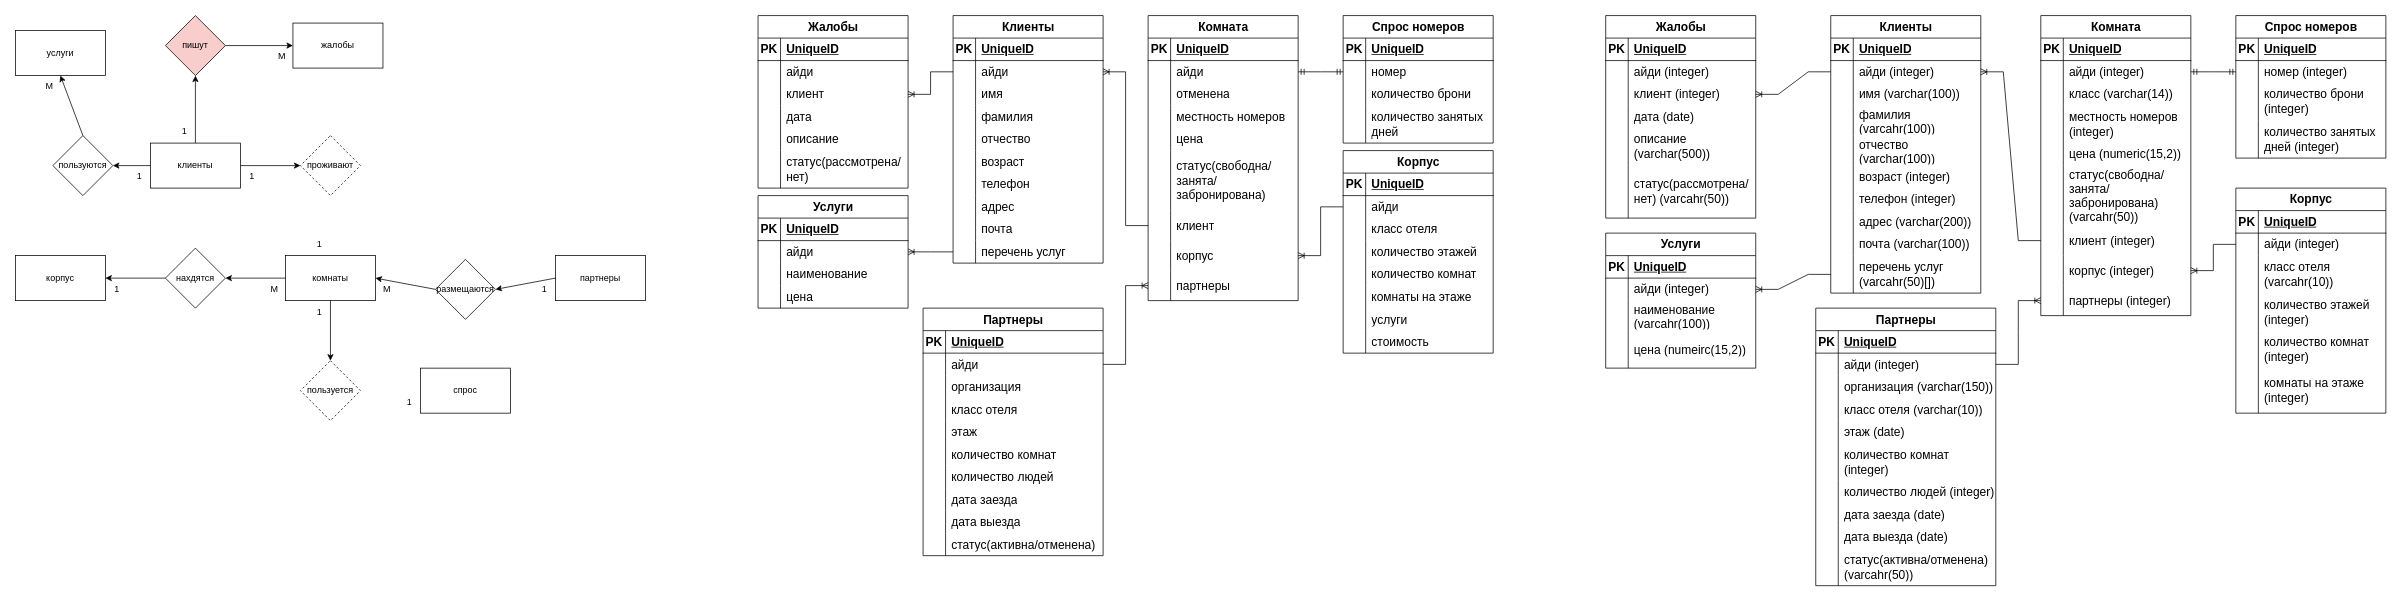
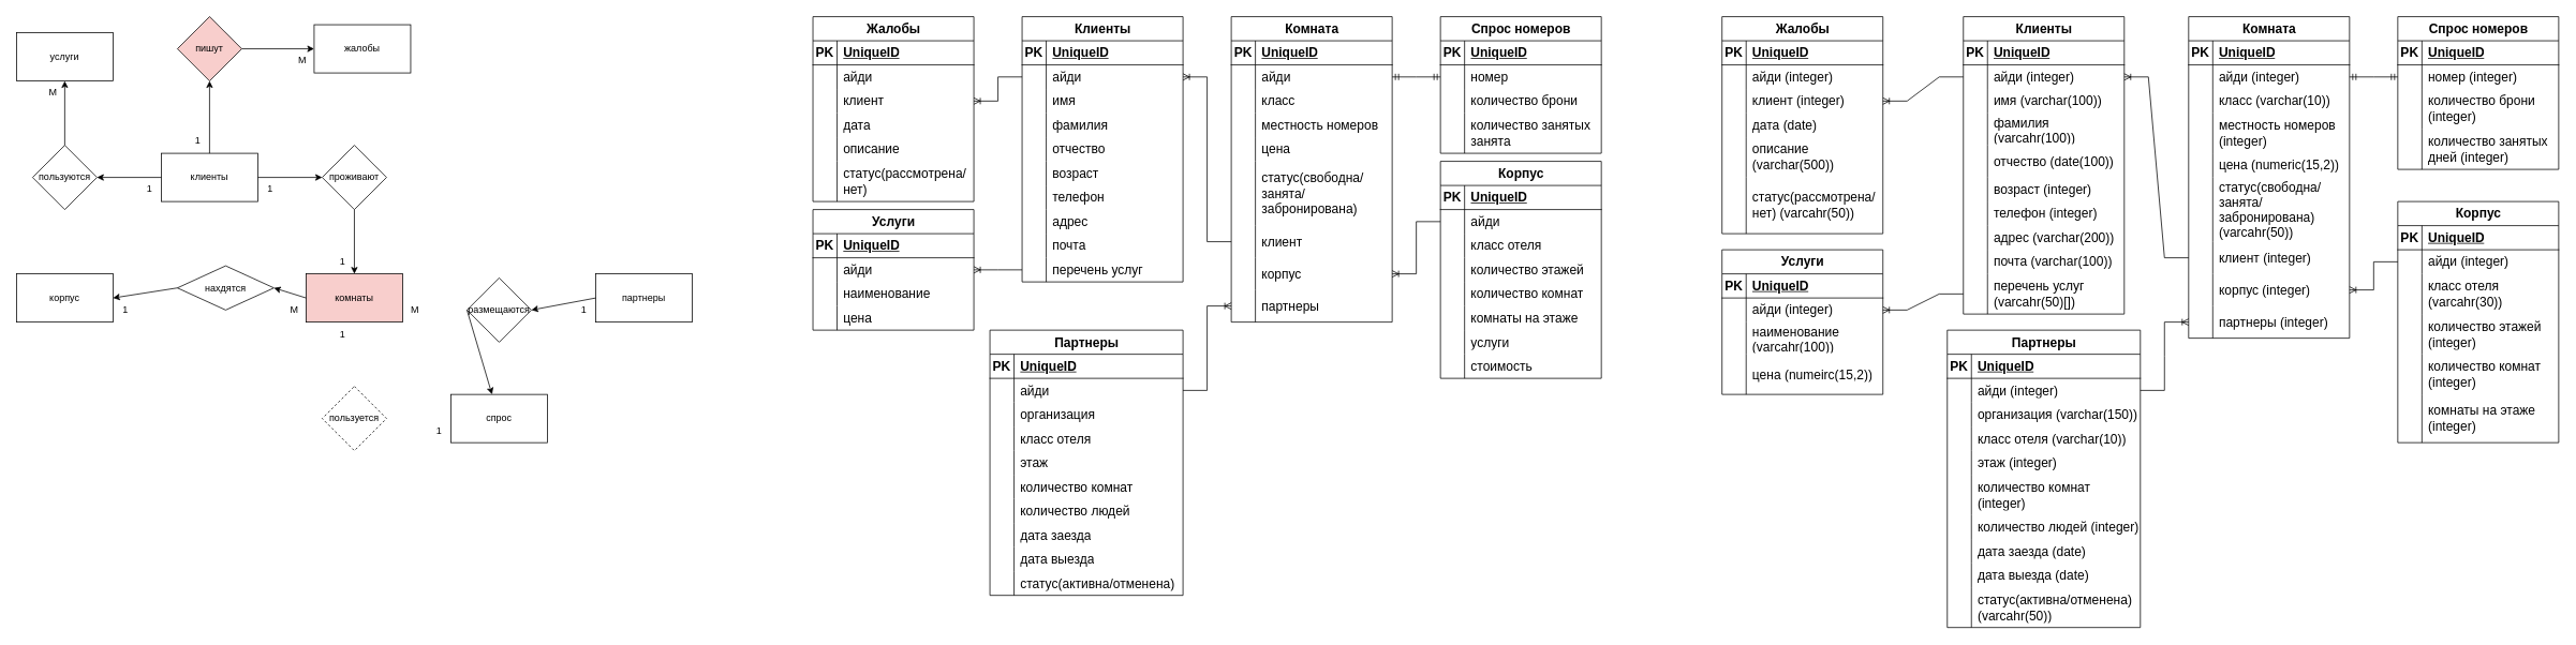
- <mxCell id="36" value="отменена" style="shape=partialRectangle;connectable=0;fillColor=none;top=0;left=0;bottom=0;right=0;align=left;spacingLeft=6;overflow=hidden;whiteSpace=wrap;html=1;fontSize=16;" parent="34" vertex="1"><mxGeometry x="30" width="170" height="30" as="geometry"><mxRectangle width="170" height="30" as="alternateBounds" /></mxGeometry></mxCell>
+ <mxCell id="36" value="класс" style="shape=partialRectangle;connectable=0;fillColor=none;top=0;left=0;bottom=0;right=0;align=left;spacingLeft=6;overflow=hidden;whiteSpace=wrap;html=1;fontSize=16;" parent="34" vertex="1"><mxGeometry x="30" width="170" height="30" as="geometry"><mxRectangle width="170" height="30" as="alternateBounds" /></mxGeometry></mxCell>
- <mxCell id="232" value="класс (varchar(14))" style="shape=partialRectangle;connectable=0;fillColor=none;top=0;left=0;bottom=0;right=0;align=left;spacingLeft=6;overflow=hidden;whiteSpace=wrap;html=1;fontSize=16;" vertex="1" parent="230"><mxGeometry x="30" width="170" height="30" as="geometry"><mxRectangle width="170" height="30" as="alternateBounds" /></mxGeometry></mxCell>
+ <mxCell id="232" value="класс (varchar(10))" style="shape=partialRectangle;connectable=0;fillColor=none;top=0;left=0;bottom=0;right=0;align=left;spacingLeft=6;overflow=hidden;whiteSpace=wrap;html=1;fontSize=16;" vertex="1" parent="230"><mxGeometry x="30" width="170" height="30" as="geometry"><mxRectangle width="170" height="30" as="alternateBounds" /></mxGeometry></mxCell>
- <mxCell id="161" value="количество занятых дней" style="shape=partialRectangle;connectable=0;fillColor=none;top=0;left=0;bottom=0;right=0;align=left;spacingLeft=6;overflow=hidden;whiteSpace=wrap;html=1;fontSize=16;" parent="159" vertex="1"><mxGeometry x="30" width="170" height="50" as="geometry"><mxRectangle width="170" height="50" as="alternateBounds" /></mxGeometry></mxCell>
+ <mxCell id="161" value="количество занятых занята" style="shape=partialRectangle;connectable=0;fillColor=none;top=0;left=0;bottom=0;right=0;align=left;spacingLeft=6;overflow=hidden;whiteSpace=wrap;html=1;fontSize=16;" parent="159" vertex="1"><mxGeometry x="30" width="170" height="50" as="geometry"><mxRectangle width="170" height="50" as="alternateBounds" /></mxGeometry></mxCell>
- <mxCell id="310" value="отчество (varchar(100))" style="shape=partialRectangle;connectable=0;fillColor=none;top=0;left=0;bottom=0;right=0;align=left;spacingLeft=6;overflow=hidden;whiteSpace=wrap;html=1;fontSize=16;" vertex="1" parent="308"><mxGeometry x="30" width="170" height="40" as="geometry"><mxRectangle width="170" height="40" as="alternateBounds" /></mxGeometry></mxCell>
+ <mxCell id="310" value="отчество (date(100))" style="shape=partialRectangle;connectable=0;fillColor=none;top=0;left=0;bottom=0;right=0;align=left;spacingLeft=6;overflow=hidden;whiteSpace=wrap;html=1;fontSize=16;" vertex="1" parent="308"><mxGeometry x="30" width="170" height="40" as="geometry"><mxRectangle width="170" height="40" as="alternateBounds" /></mxGeometry></mxCell>
- <mxCell id="174" value="пользуются" style="rhombus;whiteSpace=wrap;html=1;" vertex="1" parent="1"><mxGeometry x="70" y="180" width="80" height="80" as="geometry" /></mxCell>
+ <mxCell id="174" value="пользуются" style="rhombus;whiteSpace=wrap;html=1;" vertex="1" parent="1"><mxGeometry x="40" y="180" width="80" height="80" as="geometry" /></mxCell>
- <mxCell id="185" value="проживают" style="rhombus;whiteSpace=wrap;html=1;dashed=1;" vertex="1" parent="1"><mxGeometry x="400" y="180" width="80" height="80" as="geometry" /></mxCell>
+ <mxCell id="185" value="проживают" style="rhombus;whiteSpace=wrap;html=1;" vertex="1" parent="1"><mxGeometry x="400" y="180" width="80" height="80" as="geometry" /></mxCell>
+ <mxCell id="186" value="" style="endArrow=classic;html=1;rounded=0;exitX=0.5;exitY=1;exitDx=0;exitDy=0;entryX=0.5;entryY=0;entryDx=0;entryDy=0;" edge="1" parent="1" source="185" target="169"><mxGeometry width="50" height="50" relative="1" as="geometry"><mxPoint x="560" y="260" as="sourcePoint" /><mxPoint x="580" y="270" as="targetPoint" /></mxGeometry></mxCell>
- <mxCell id="213" value="класс отеля (varcahr(10))" style="shape=partialRectangle;connectable=0;fillColor=none;top=0;left=0;bottom=0;right=0;align=left;spacingLeft=6;overflow=hidden;whiteSpace=wrap;html=1;fontSize=16;" vertex="1" parent="211"><mxGeometry x="30" width="170" height="50" as="geometry"><mxRectangle width="170" height="50" as="alternateBounds" /></mxGeometry></mxCell>
+ <mxCell id="213" value="класс отеля (varcahr(30))" style="shape=partialRectangle;connectable=0;fillColor=none;top=0;left=0;bottom=0;right=0;align=left;spacingLeft=6;overflow=hidden;whiteSpace=wrap;html=1;fontSize=16;" vertex="1" parent="211"><mxGeometry x="30" width="170" height="50" as="geometry"><mxRectangle width="170" height="50" as="alternateBounds" /></mxGeometry></mxCell>
- <mxCell id="189" value="нахдятся" style="rhombus;whiteSpace=wrap;html=1;" vertex="1" parent="1"><mxGeometry x="220" y="330" width="80" height="80" as="geometry" /></mxCell>
+ <mxCell id="189" value="нахдятся" style="rhombus;whiteSpace=wrap;html=1;" vertex="1" parent="1"><mxGeometry x="220" y="330" width="120" height="55" as="geometry" /></mxCell>
- <mxCell id="169" value="комнаты" style="rounded=0;whiteSpace=wrap;html=1;" vertex="1" parent="1"><mxGeometry x="380" y="340" width="120" height="60" as="geometry" /></mxCell>
+ <mxCell id="169" value="комнаты" style="rounded=0;whiteSpace=wrap;html=1;fillColor=#f8cecc;" vertex="1" parent="1"><mxGeometry x="380" y="340" width="120" height="60" as="geometry" /></mxCell>
- <mxCell id="203" value="" style="endArrow=classic;html=1;rounded=0;entryX=1;entryY=0.5;entryDx=0;entryDy=0;exitX=0;exitY=0.5;exitDx=0;exitDy=0;" edge="1" parent="1" source="192" target="169"><mxGeometry width="50" height="50" relative="1" as="geometry"><mxPoint x="850" y="190" as="sourcePoint" /><mxPoint x="770" y="190" as="targetPoint" /></mxGeometry></mxCell>
+ <mxCell id="203" value="" style="endArrow=classic;html=1;rounded=0;exitX=0;exitY=0.5;exitDx=0;exitDy=0;" edge="1" parent="1" source="192" target="198"><mxGeometry width="50" height="50" relative="1" as="geometry"><mxPoint x="850" y="190" as="sourcePoint" /><mxPoint x="770" y="190" as="targetPoint" /></mxGeometry></mxCell>
- <mxCell id="200" value="" style="endArrow=classic;html=1;rounded=0;exitX=0.5;exitY=1;exitDx=0;exitDy=0;entryX=0.5;entryY=0;entryDx=0;entryDy=0;" edge="1" parent="1" source="169" target="199"><mxGeometry width="50" height="50" relative="1" as="geometry"><mxPoint x="490" y="530" as="sourcePoint" /><mxPoint x="570" y="530" as="targetPoint" /></mxGeometry></mxCell>
- <mxCell id="279" value="этаж (date)" style="shape=partialRectangle;connectable=0;fillColor=none;top=0;left=0;bottom=0;right=0;align=left;spacingLeft=6;overflow=hidden;whiteSpace=wrap;html=1;fontSize=16;" vertex="1" parent="277"><mxGeometry x="30" width="210" height="30" as="geometry"><mxRectangle width="210" height="30" as="alternateBounds" /></mxGeometry></mxCell>
+ <mxCell id="279" value="этаж (integer)" style="shape=partialRectangle;connectable=0;fillColor=none;top=0;left=0;bottom=0;right=0;align=left;spacingLeft=6;overflow=hidden;whiteSpace=wrap;html=1;fontSize=16;" vertex="1" parent="277"><mxGeometry x="30" width="210" height="30" as="geometry"><mxRectangle width="210" height="30" as="alternateBounds" /></mxGeometry></mxCell>
